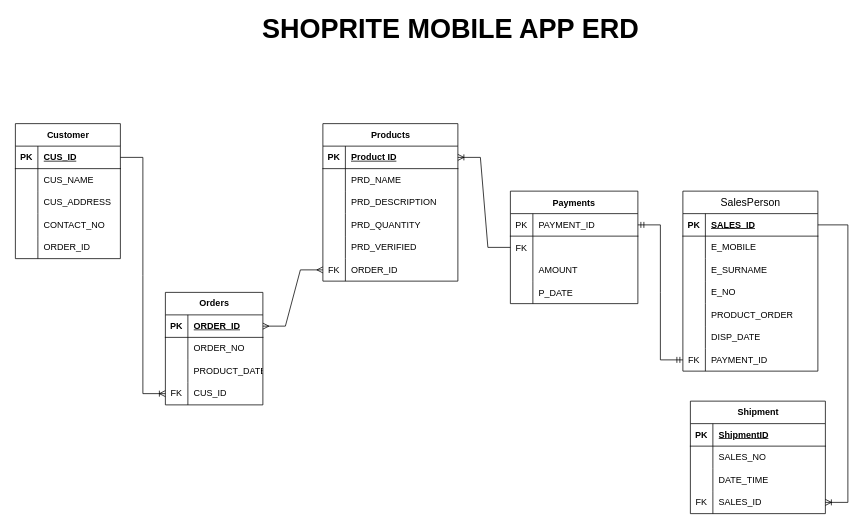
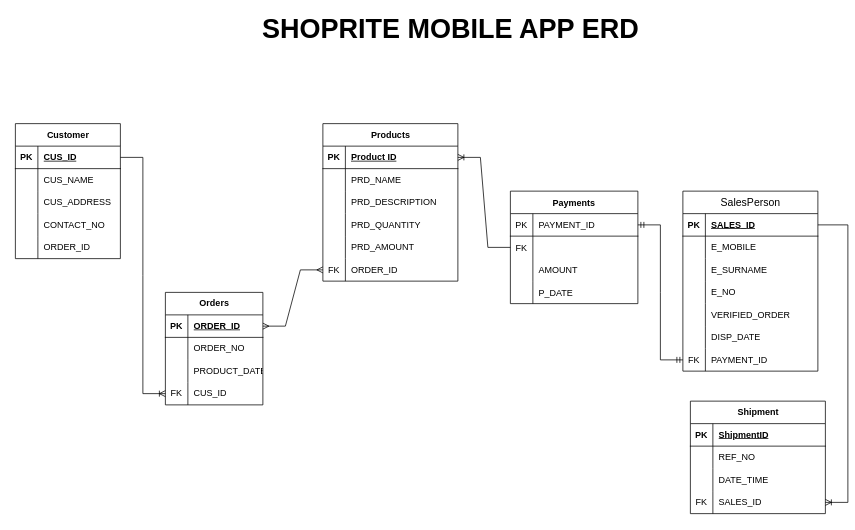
- <mxCell id="96" value="PRD_VERIFIED" style="shape=partialRectangle;connectable=0;fillColor=none;top=0;left=0;bottom=0;right=0;align=left;spacingLeft=6;overflow=hidden;whiteSpace=wrap;html=1;" vertex="1" parent="94"><mxGeometry x="30" width="150" height="30" as="geometry"><mxRectangle width="150" height="30" as="alternateBounds" /></mxGeometry></mxCell>
+ <mxCell id="96" value="PRD_AMOUNT" style="shape=partialRectangle;connectable=0;fillColor=none;top=0;left=0;bottom=0;right=0;align=left;spacingLeft=6;overflow=hidden;whiteSpace=wrap;html=1;" vertex="1" parent="94"><mxGeometry x="30" width="150" height="30" as="geometry"><mxRectangle width="150" height="30" as="alternateBounds" /></mxGeometry></mxCell>
- <mxCell id="43" value="PRODUCT_ORDER" style="shape=partialRectangle;connectable=0;fillColor=none;top=0;left=0;bottom=0;right=0;align=left;spacingLeft=6;overflow=hidden;whiteSpace=wrap;html=1;" parent="41" vertex="1"><mxGeometry x="30" width="150" height="30" as="geometry"><mxRectangle width="150" height="30" as="alternateBounds" /></mxGeometry></mxCell>
+ <mxCell id="43" value="VERIFIED_ORDER" style="shape=partialRectangle;connectable=0;fillColor=none;top=0;left=0;bottom=0;right=0;align=left;spacingLeft=6;overflow=hidden;whiteSpace=wrap;html=1;" parent="41" vertex="1"><mxGeometry x="30" width="150" height="30" as="geometry"><mxRectangle width="150" height="30" as="alternateBounds" /></mxGeometry></mxCell>
- <mxCell id="21" value="SALES_NO" style="shape=partialRectangle;connectable=0;fillColor=none;top=0;left=0;bottom=0;right=0;align=left;spacingLeft=6;overflow=hidden;whiteSpace=wrap;html=1;" parent="19" vertex="1"><mxGeometry x="30" width="150" height="30" as="geometry"><mxRectangle width="150" height="30" as="alternateBounds" /></mxGeometry></mxCell>
+ <mxCell id="21" value="REF_NO" style="shape=partialRectangle;connectable=0;fillColor=none;top=0;left=0;bottom=0;right=0;align=left;spacingLeft=6;overflow=hidden;whiteSpace=wrap;html=1;" parent="19" vertex="1"><mxGeometry x="30" width="150" height="30" as="geometry"><mxRectangle width="150" height="30" as="alternateBounds" /></mxGeometry></mxCell>
